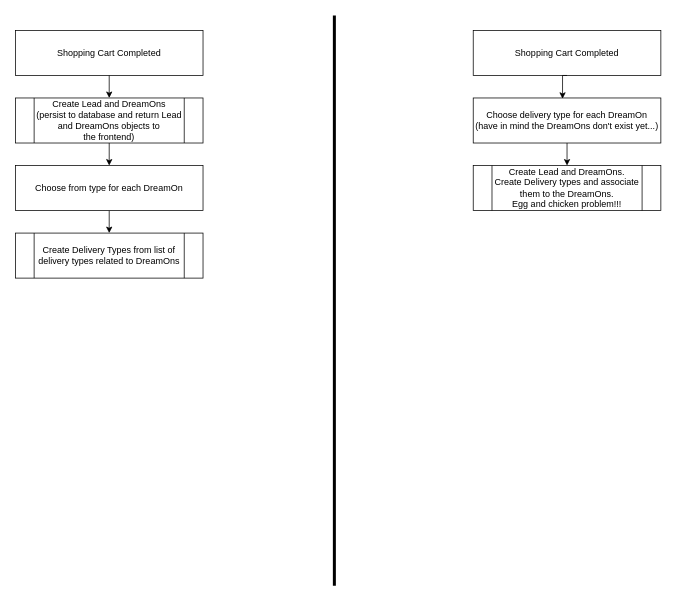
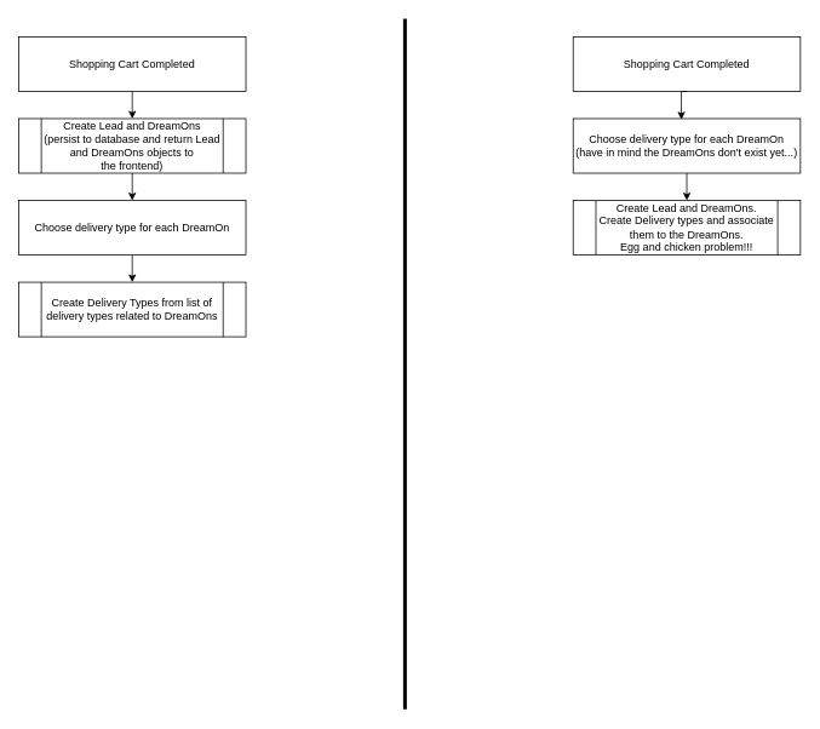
- <mxCell id="6" value="Choose from type for each DreamOn" style="rounded=0;whiteSpace=wrap;html=1;" parent="1" vertex="1"><mxGeometry x="20" y="220" width="250" height="60" as="geometry" /></mxCell>
+ <mxCell id="6" value="Choose delivery type for each DreamOn" style="rounded=0;whiteSpace=wrap;html=1;" parent="1" vertex="1"><mxGeometry x="20" y="220" width="250" height="60" as="geometry" /></mxCell>
